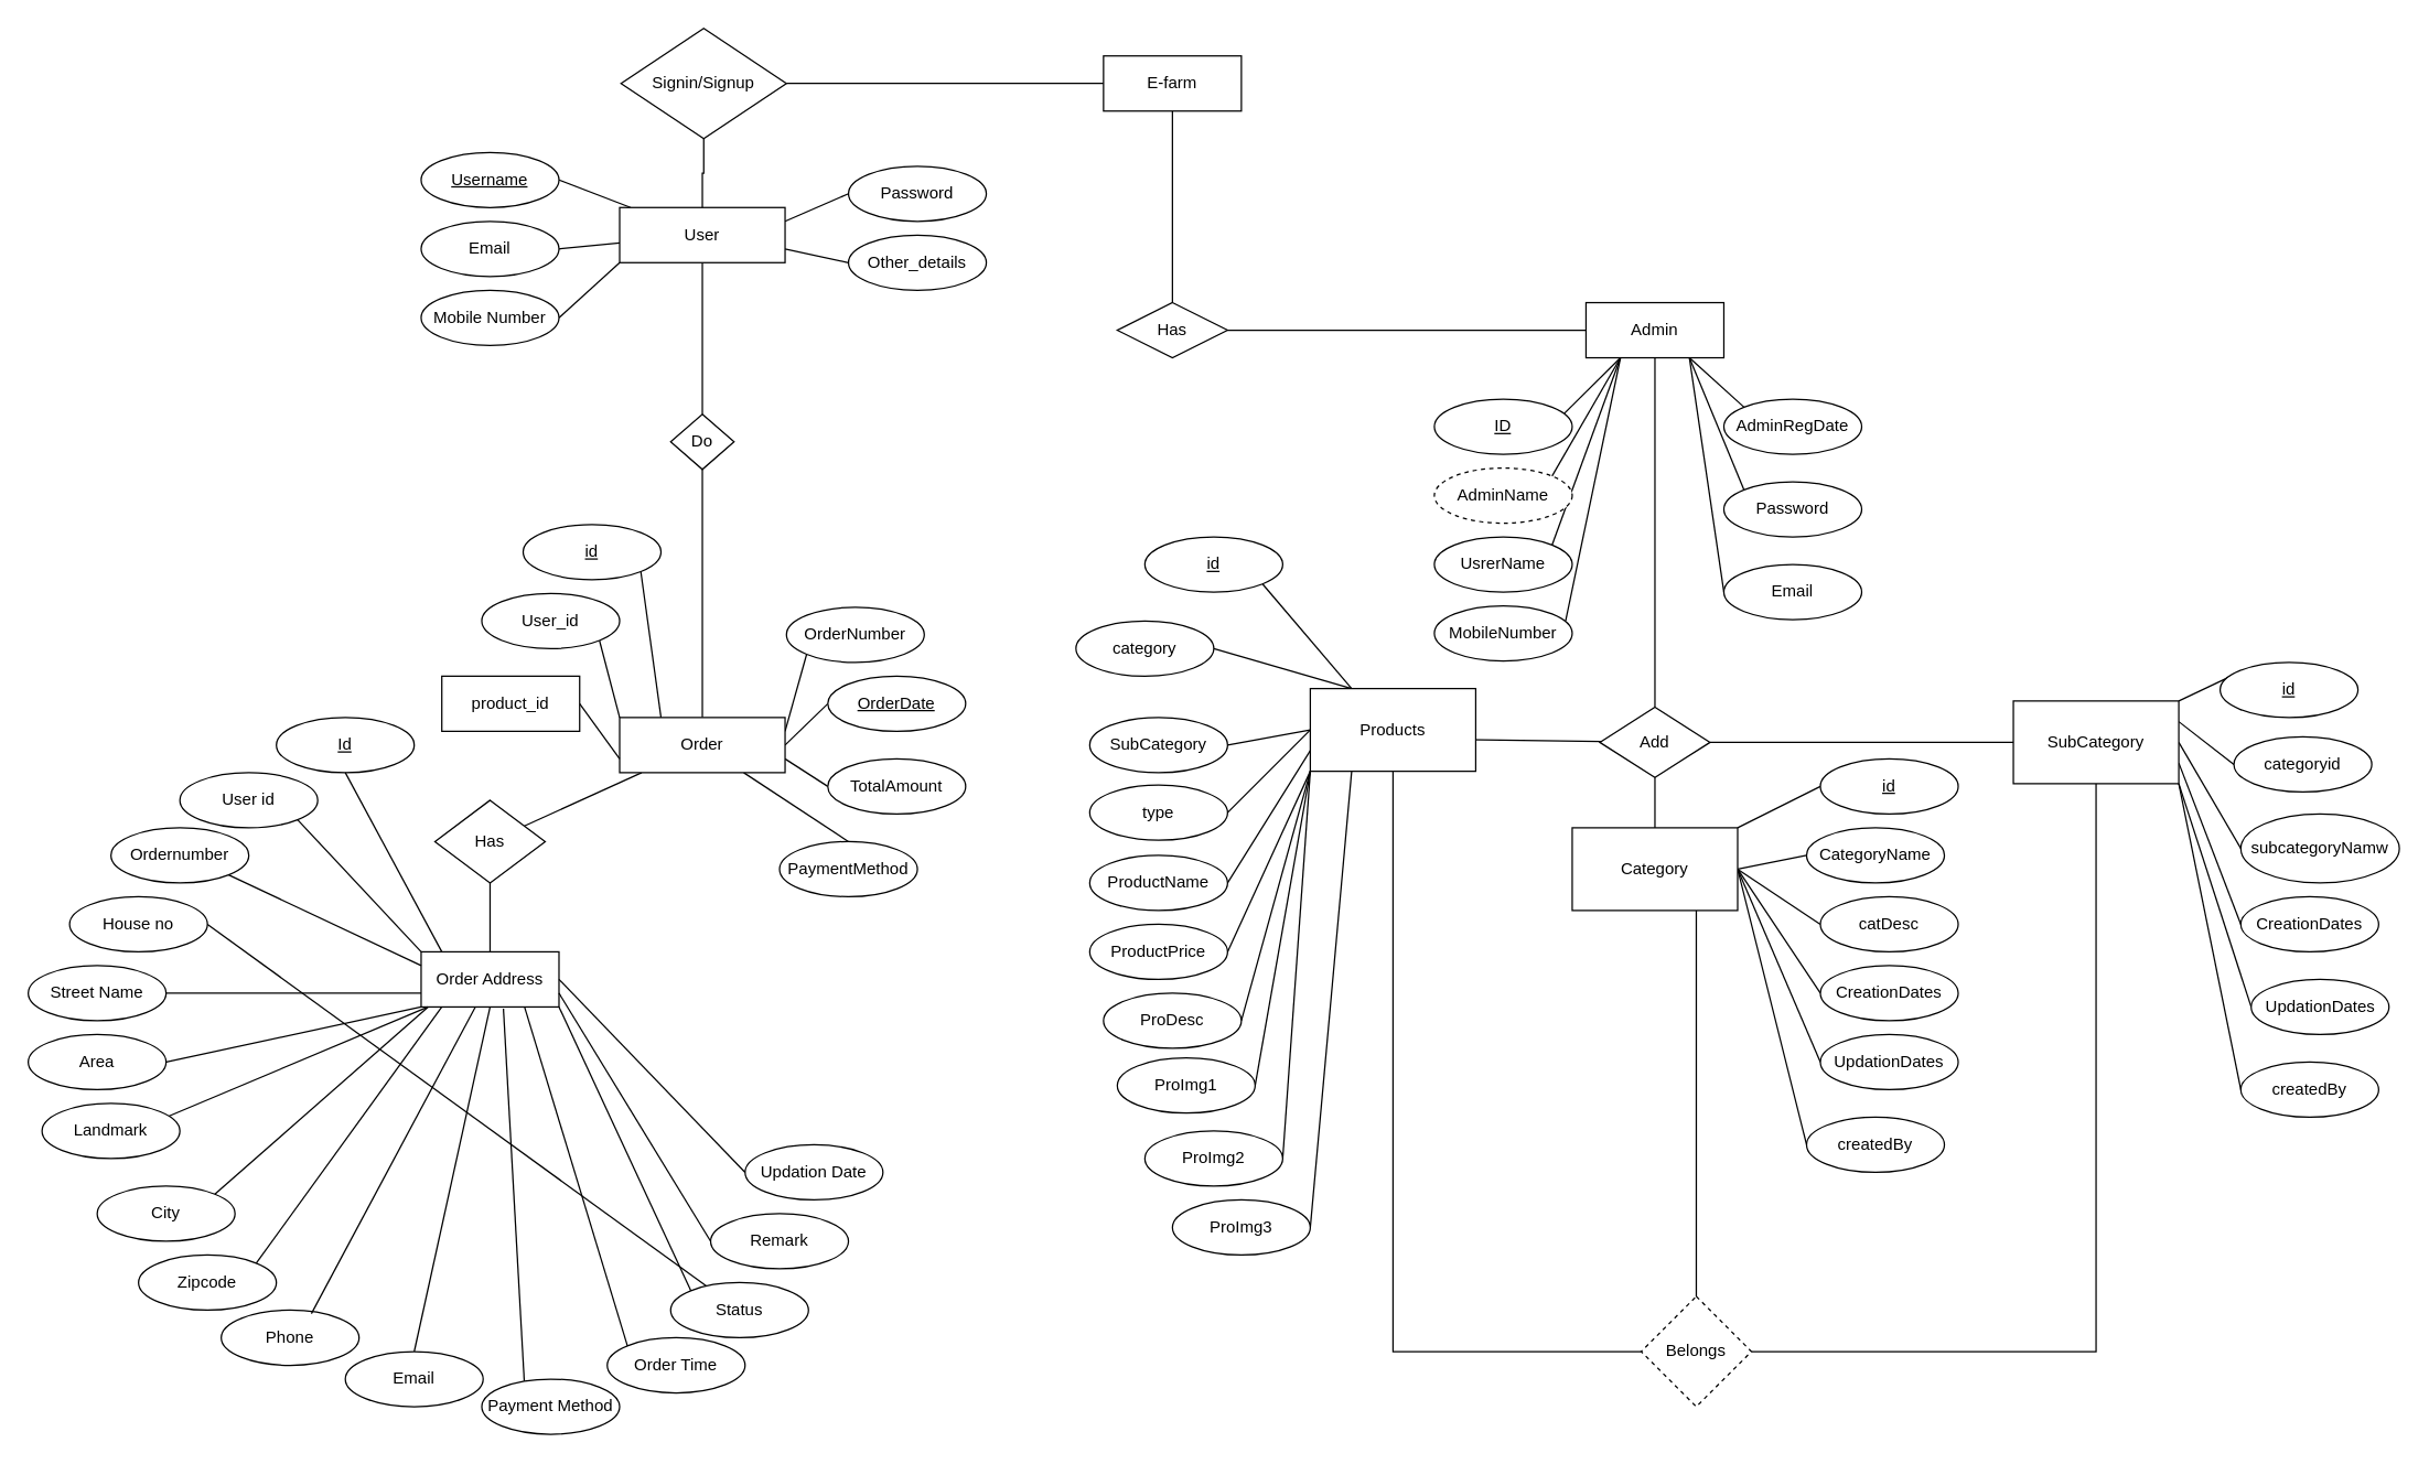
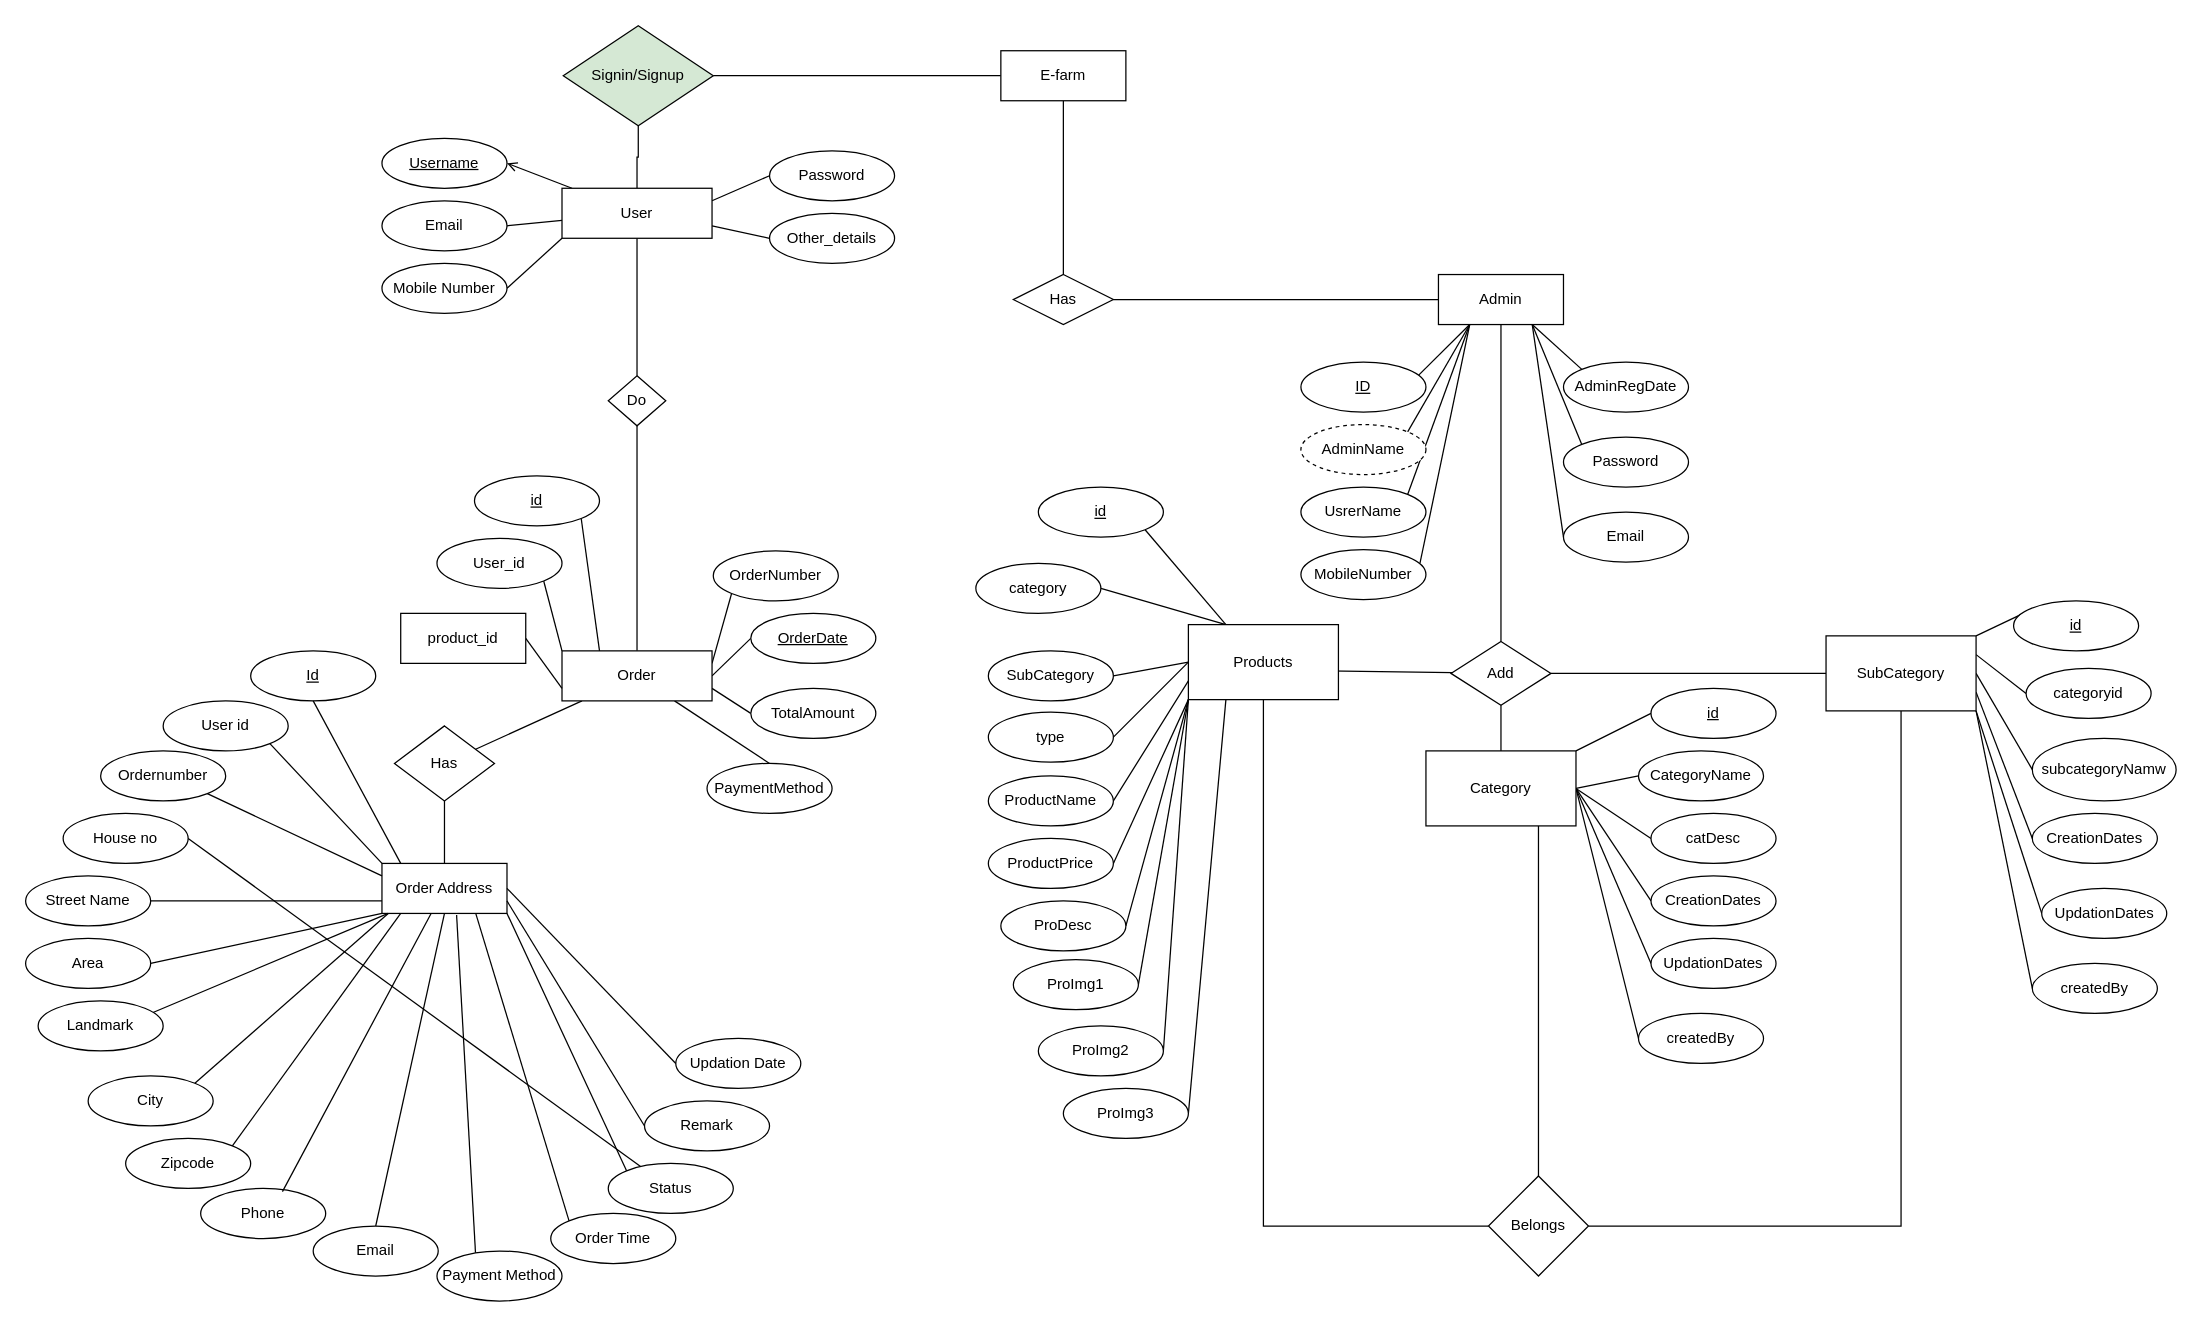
- <mxCell id="7" value="Signin/Signup" style="rhombus;whiteSpace=wrap;html=1;" parent="1" vertex="1"><mxGeometry x="450" y="20" width="120" height="80" as="geometry" /></mxCell>
+ <mxCell id="7" value="Signin/Signup" style="rhombus;whiteSpace=wrap;html=1;fillColor=#d5e8d4;" parent="1" vertex="1"><mxGeometry x="450" y="20" width="120" height="80" as="geometry" /></mxCell>
- <mxCell id="8" value="" style="rounded=0;orthogonalLoop=1;jettySize=auto;html=1;endArrow=none;endFill=0;entryX=1;entryY=0.5;entryDx=0;entryDy=0;" parent="1" source="14" target="15" edge="1"><mxGeometry relative="1" as="geometry"><mxPoint x="369" y="170" as="targetPoint" /></mxGeometry></mxCell>
+ <mxCell id="8" value="" style="rounded=0;orthogonalLoop=1;jettySize=auto;html=1;endArrow=open;endFill=0;entryX=1;entryY=0.5;entryDx=0;entryDy=0;" parent="1" source="14" target="15" edge="1"><mxGeometry relative="1" as="geometry"><mxPoint x="369" y="170" as="targetPoint" /></mxGeometry></mxCell>
- <mxCell id="142" value="Belongs" style="rhombus;whiteSpace=wrap;html=1;dashed=1;" parent="1" vertex="1"><mxGeometry x="1190" y="940" width="80" height="80" as="geometry" /></mxCell>
+ <mxCell id="142" value="Belongs" style="rhombus;whiteSpace=wrap;html=1;" parent="1" vertex="1"><mxGeometry x="1190" y="940" width="80" height="80" as="geometry" /></mxCell>
